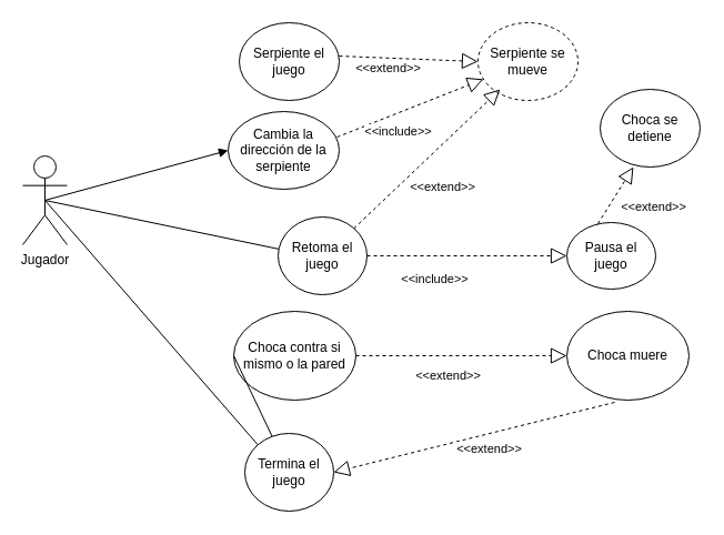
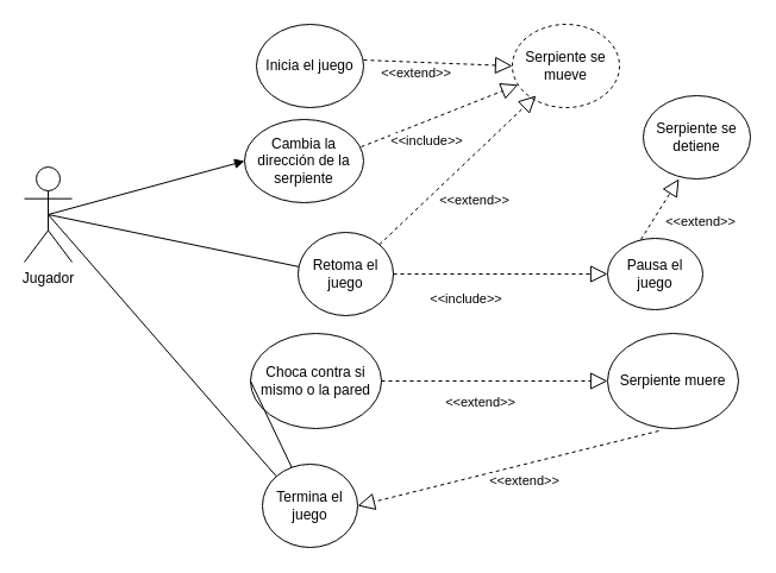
- <mxCell id="6" value="Serpiente el juego" style="ellipse;whiteSpace=wrap;html=1;" parent="1" vertex="1"><mxGeometry x="215" y="20" width="90" height="70" as="geometry" /></mxCell>
+ <mxCell id="6" value="Inicia el juego" style="ellipse;whiteSpace=wrap;html=1;" parent="1" vertex="1"><mxGeometry x="215" y="20" width="90" height="70" as="geometry" /></mxCell>
- <mxCell id="27" value="Choca se detiene" style="ellipse;whiteSpace=wrap;html=1;" parent="1" vertex="1"><mxGeometry x="540" y="80" width="90" height="70" as="geometry" /></mxCell>
+ <mxCell id="27" value="Serpiente se detiene" style="ellipse;whiteSpace=wrap;html=1;" parent="1" vertex="1"><mxGeometry x="540" y="80" width="90" height="70" as="geometry" /></mxCell>
- <mxCell id="20" value="&lt;div&gt;Choca muere&lt;br&gt;&lt;/div&gt;" style="ellipse;whiteSpace=wrap;html=1;" parent="1" vertex="1"><mxGeometry x="510" y="280" width="110" height="80" as="geometry" /></mxCell>
+ <mxCell id="20" value="&lt;div&gt;Serpiente muere&lt;br&gt;&lt;/div&gt;" style="ellipse;whiteSpace=wrap;html=1;" parent="1" vertex="1"><mxGeometry x="510" y="280" width="110" height="80" as="geometry" /></mxCell>
